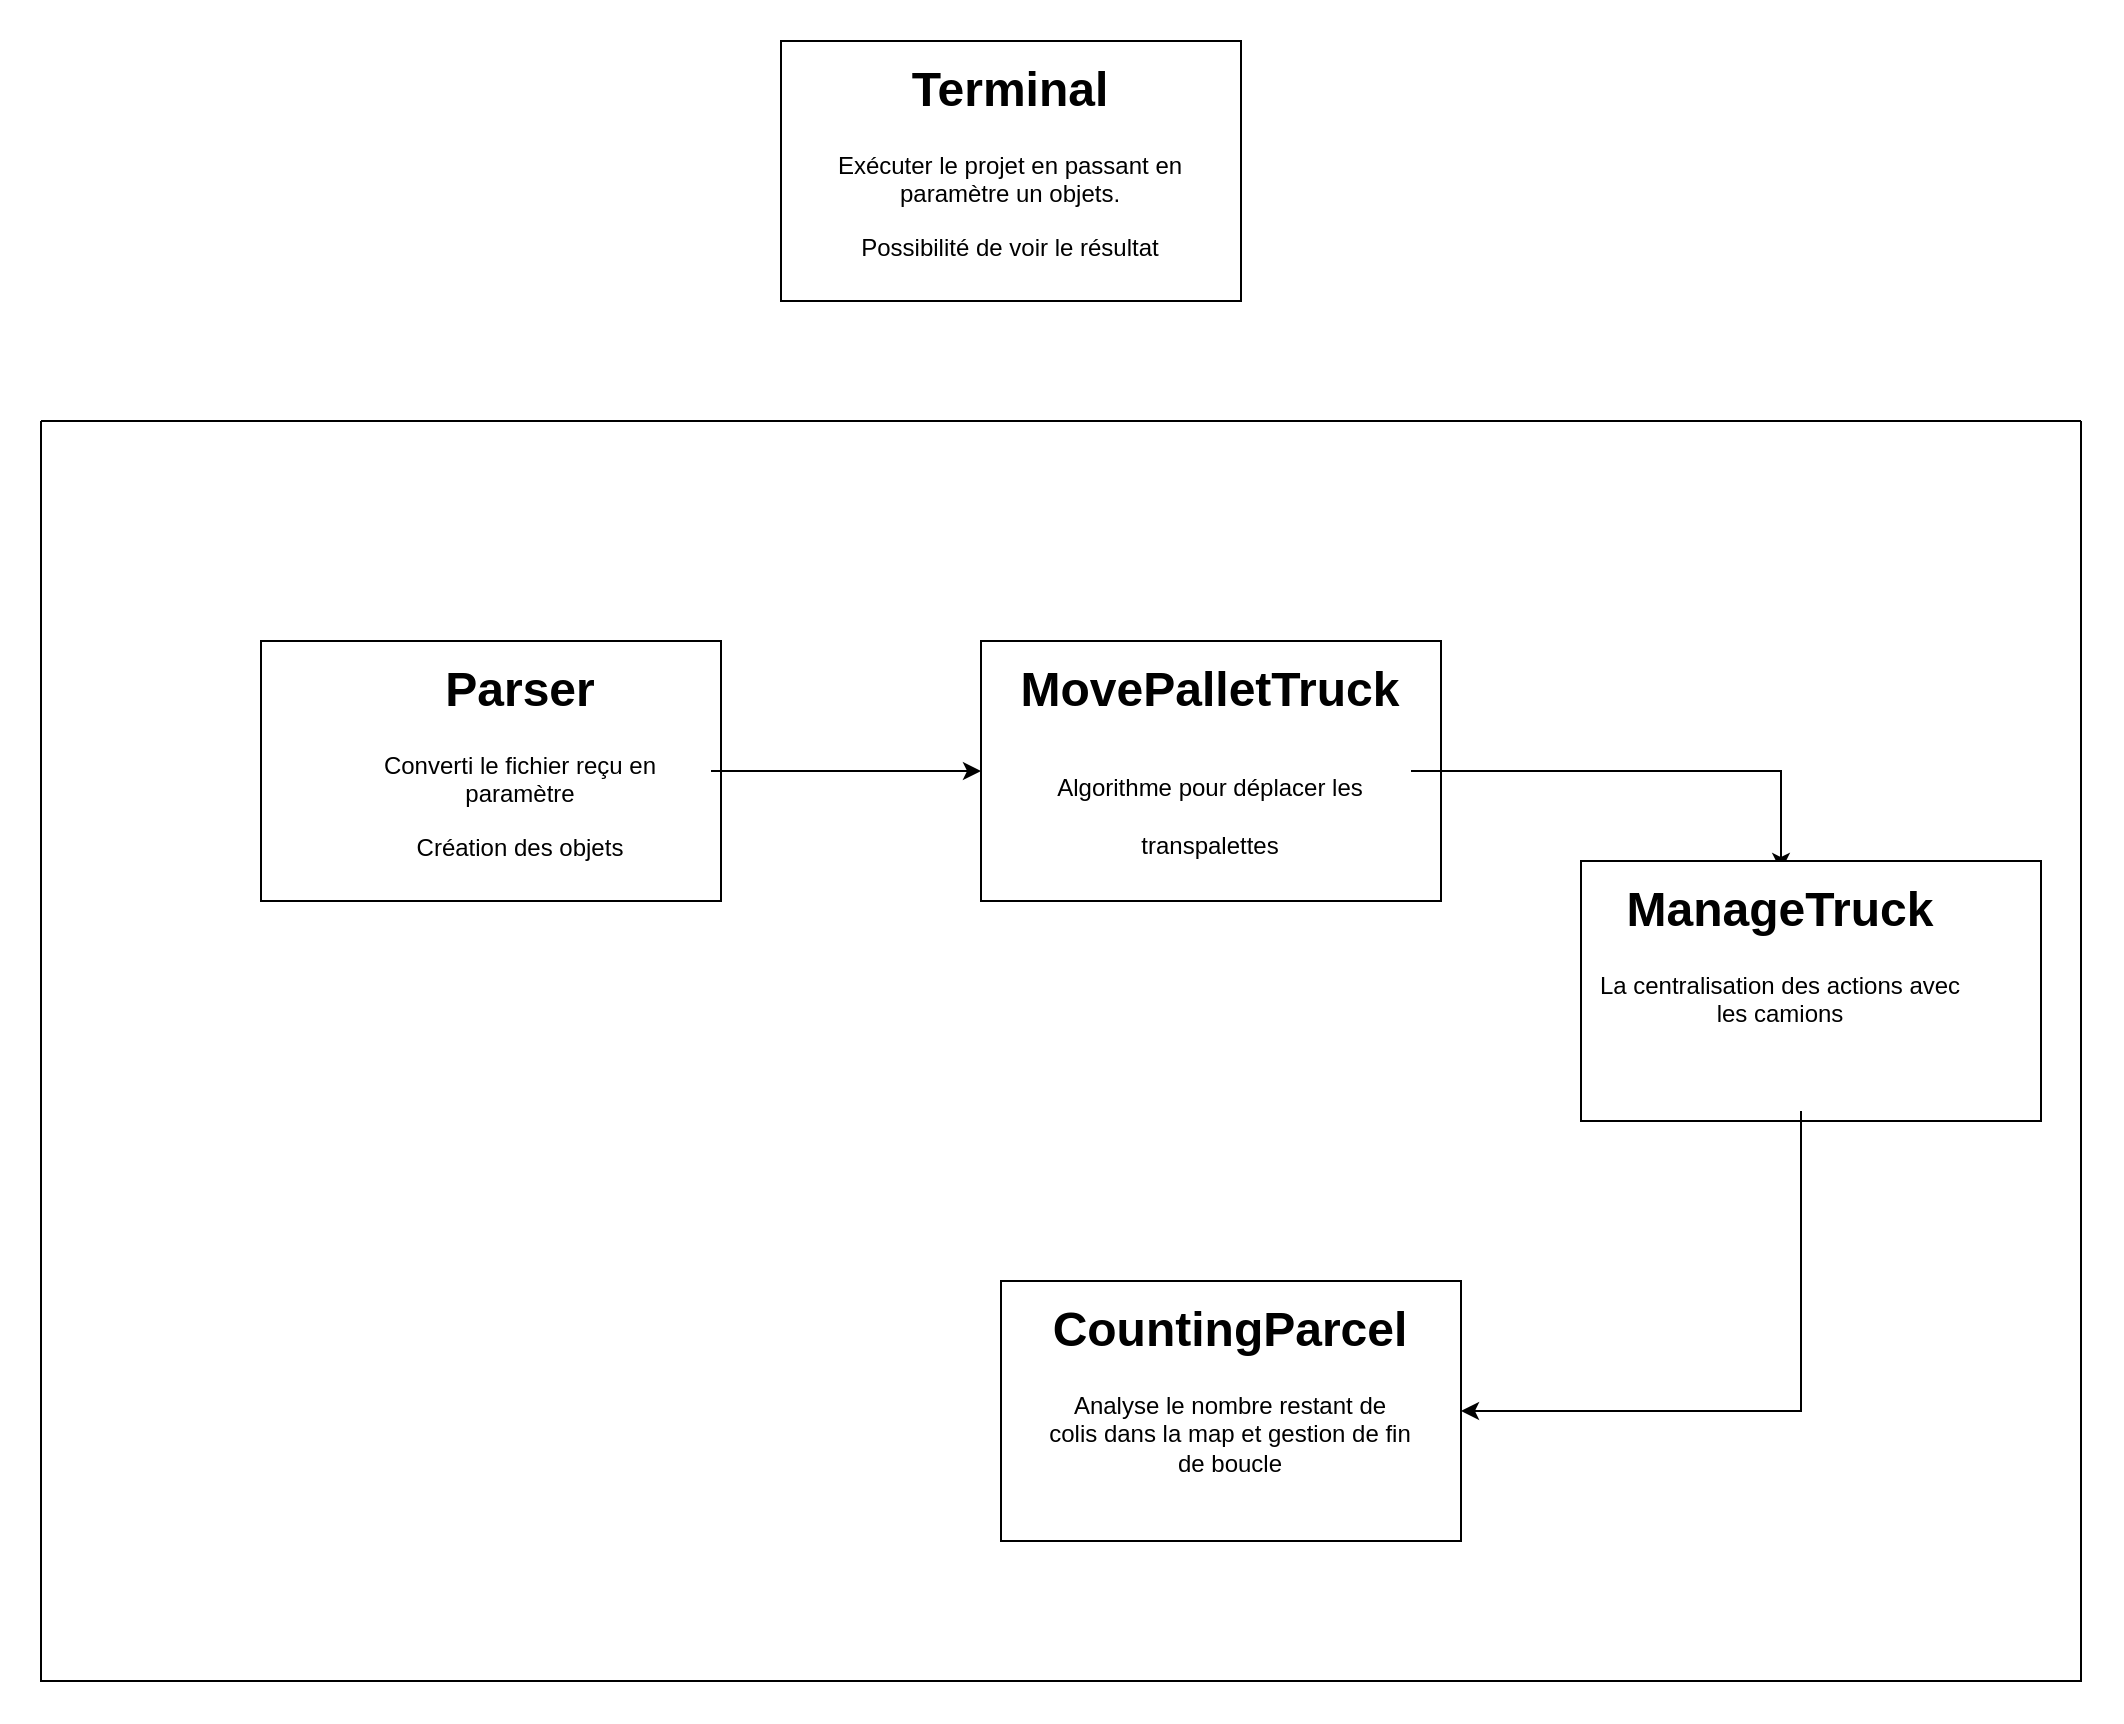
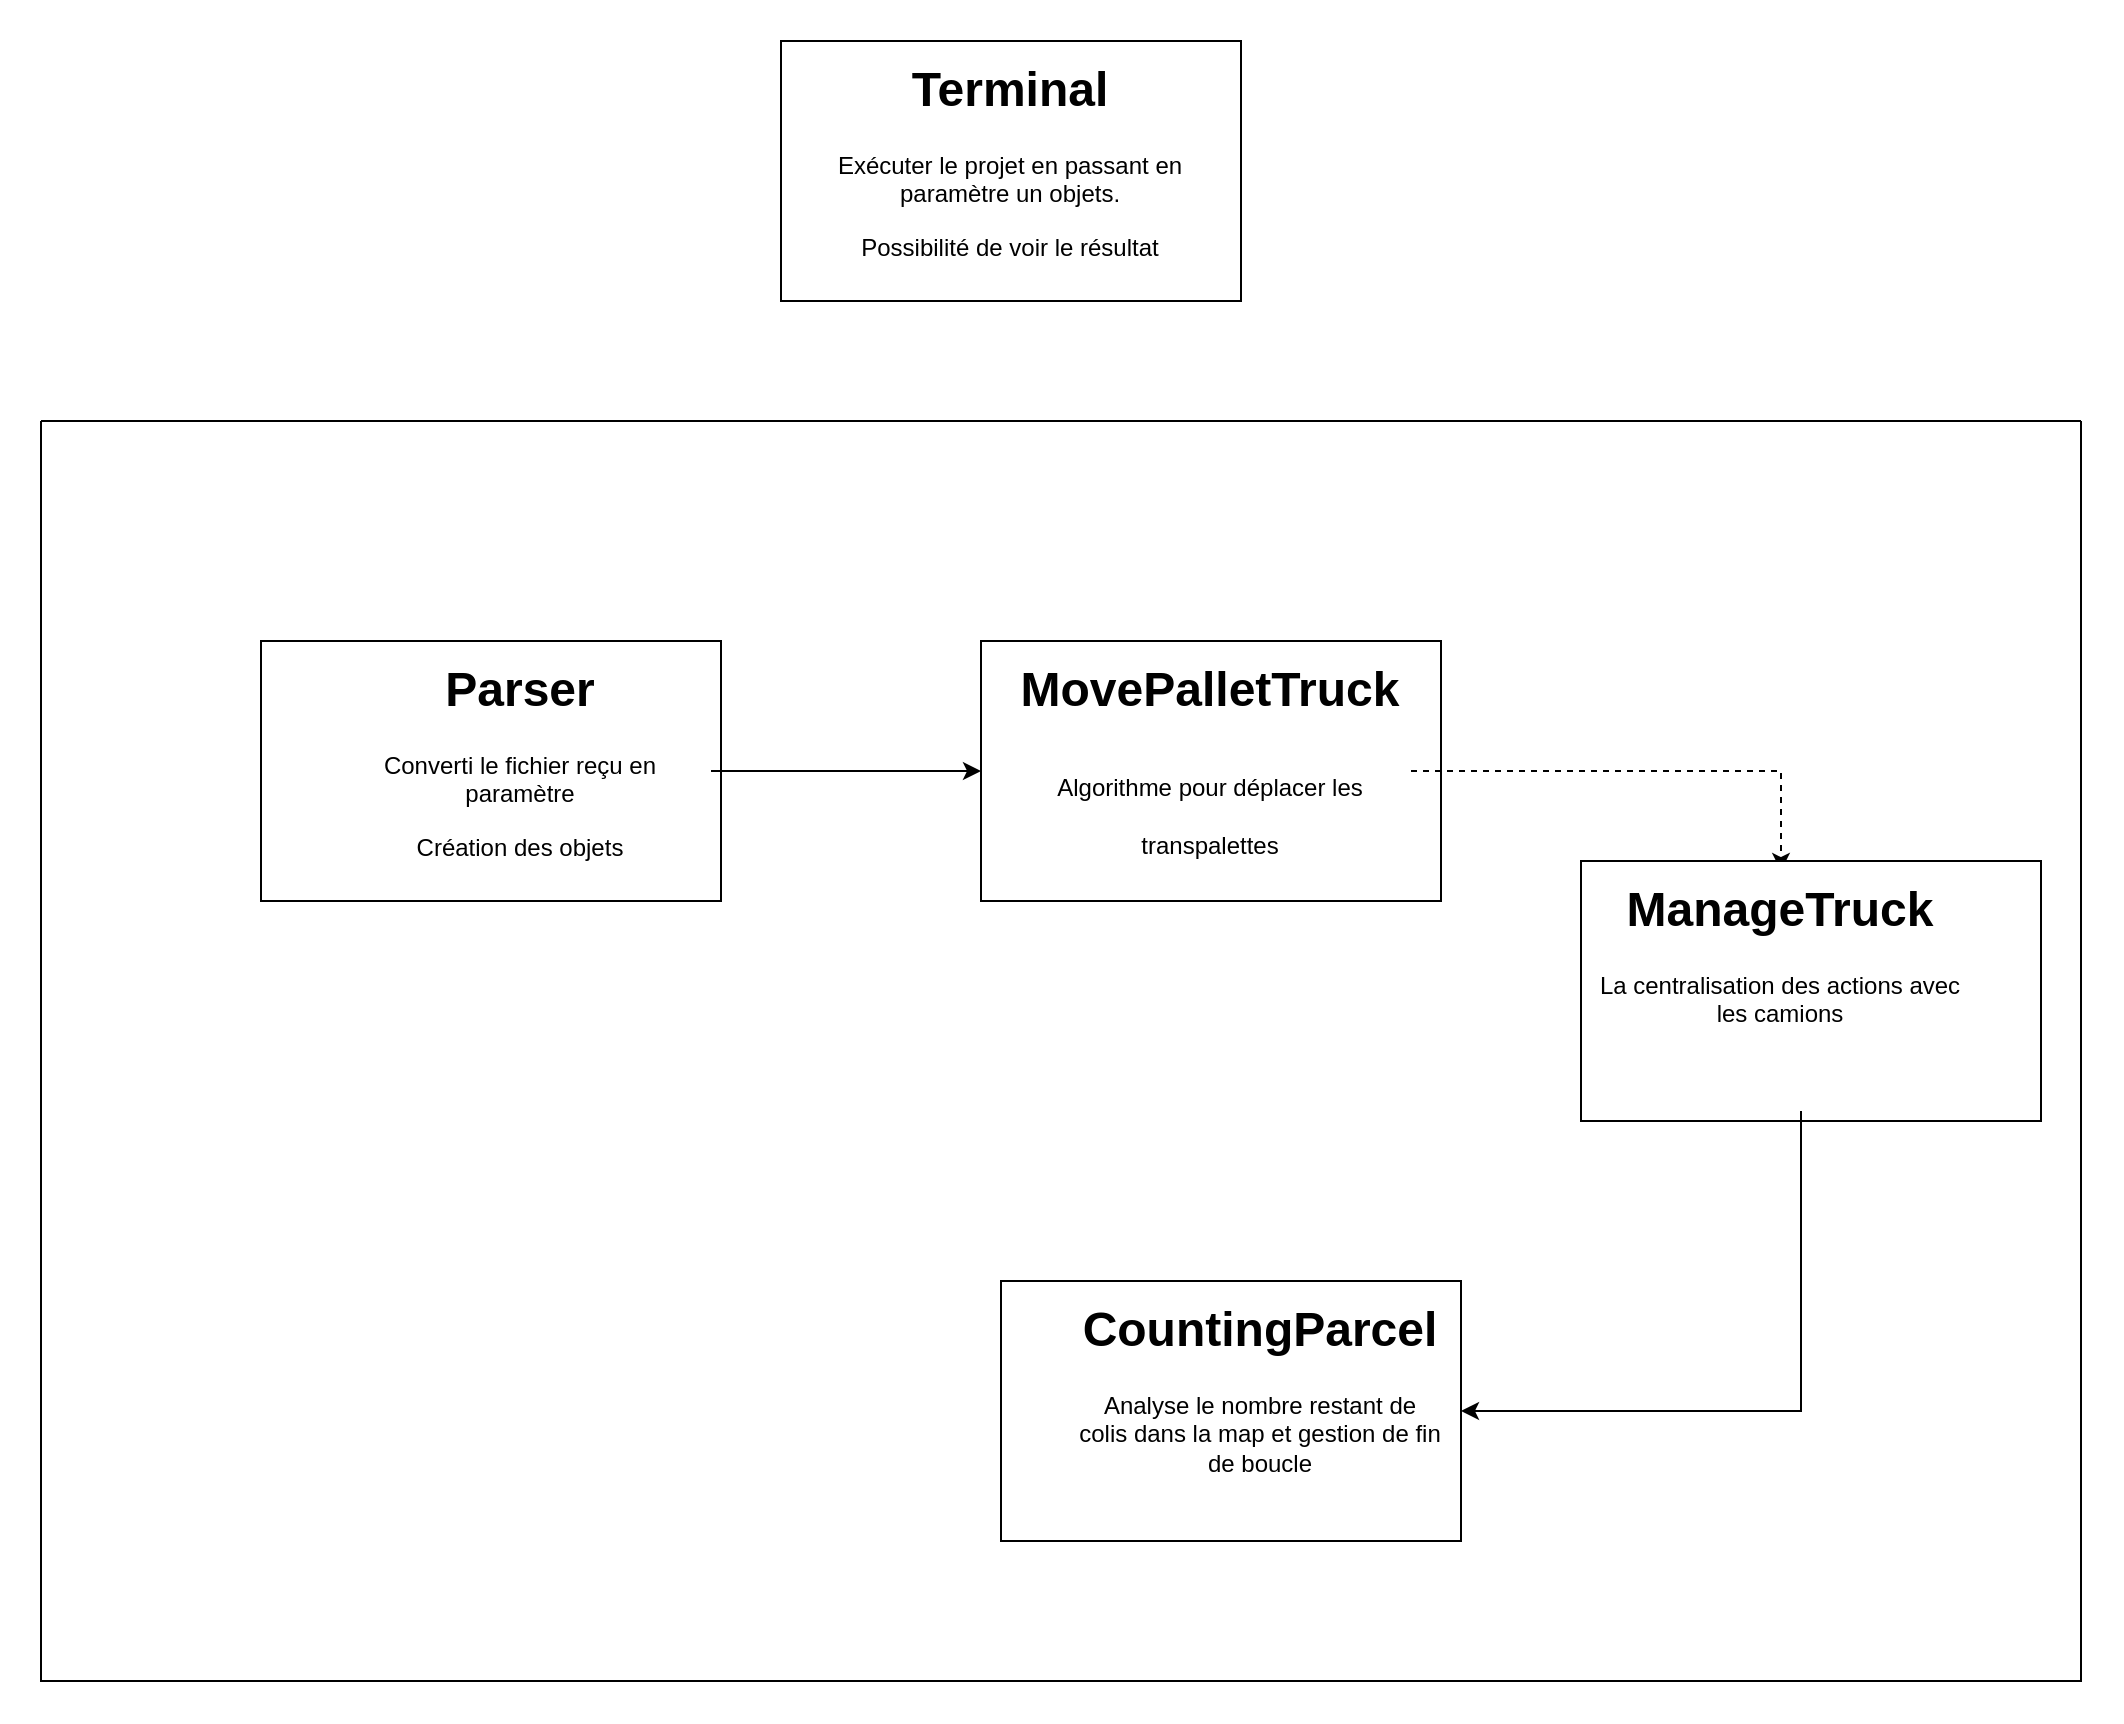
- <mxCell id="9" style="edgeStyle=orthogonalEdgeStyle;rounded=0;orthogonalLoop=1;jettySize=auto;html=1;entryX=0.5;entryY=0;entryDx=0;entryDy=0;" edge="1" parent="7" source="10" target="13"><mxGeometry relative="1" as="geometry" /></mxCell>
+ <mxCell id="9" style="edgeStyle=orthogonalEdgeStyle;rounded=0;orthogonalLoop=1;jettySize=auto;html=1;entryX=0.5;entryY=0;entryDx=0;entryDy=0;dashed=1;" edge="1" parent="7" source="10" target="13"><mxGeometry relative="1" as="geometry" /></mxCell>
- <mxCell id="15" value="&lt;h1&gt;CountingParcel&lt;/h1&gt;&lt;div&gt;Analyse le nombre restant de colis dans la map et gestion de fin de boucle&lt;/div&gt;" style="text;html=1;strokeColor=none;fillColor=none;spacing=5;spacingTop=-20;whiteSpace=wrap;overflow=hidden;rounded=0;align=center;" vertex="1" parent="7"><mxGeometry x="500" y="435" width="190" height="120" as="geometry" /></mxCell>
+ <mxCell id="15" value="&lt;h1&gt;CountingParcel&lt;/h1&gt;&lt;div&gt;Analyse le nombre restant de colis dans la map et gestion de fin de boucle&lt;/div&gt;" style="text;html=1;strokeColor=none;fillColor=none;spacing=5;spacingTop=-20;whiteSpace=wrap;overflow=hidden;rounded=0;align=center;" vertex="1" parent="7"><mxGeometry x="515" y="435" width="190" height="120" as="geometry" /></mxCell>
